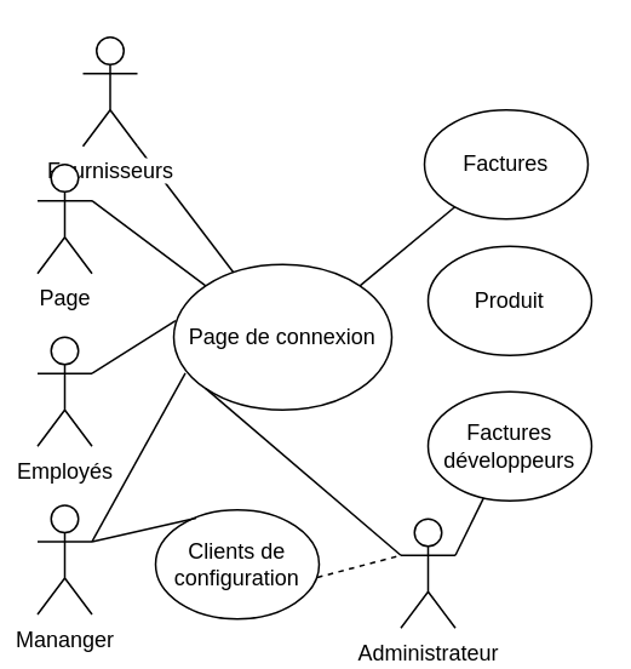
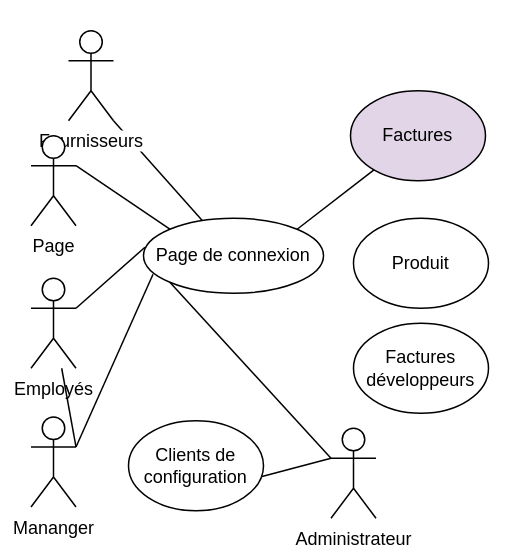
- <mxCell id="16" value="Factures" style="ellipse;whiteSpace=wrap;html=1;" vertex="1" parent="1"><mxGeometry x="233" y="60" width="90" height="60" as="geometry" /></mxCell>
+ <mxCell id="16" value="Factures" style="ellipse;whiteSpace=wrap;html=1;fillColor=#e1d5e7;" vertex="1" parent="1"><mxGeometry x="233" y="60" width="90" height="60" as="geometry" /></mxCell>
- <mxCell id="15" value="Produit" style="ellipse;whiteSpace=wrap;html=1;" vertex="1" parent="1"><mxGeometry x="235" y="135" width="90" height="60" as="geometry" /></mxCell>
+ <mxCell id="15" value="Produit" style="ellipse;whiteSpace=wrap;html=1;" vertex="1" parent="1"><mxGeometry x="235" y="145" width="90" height="60" as="geometry" /></mxCell>
- <mxCell id="2" value="Page de connexion" style="ellipse;whiteSpace=wrap;html=1;" vertex="1" parent="1"><mxGeometry x="95" y="145" width="120" height="80" as="geometry" /></mxCell>
+ <mxCell id="2" value="Page de connexion" style="ellipse;whiteSpace=wrap;html=1;" vertex="1" parent="1"><mxGeometry x="95" y="145" width="120" height="50" as="geometry" /></mxCell>
- <mxCell id="20" value="" style="endArrow=none;html=1;exitX=1;exitY=0.333;exitDx=0;exitDy=0;exitPerimeter=0;" edge="1" parent="1" source="12" target="19"><mxGeometry width="50" height="50" relative="1" as="geometry"><mxPoint x="5" y="550" as="sourcePoint" /><mxPoint x="55" y="500" as="targetPoint" /></mxGeometry></mxCell>
- <mxCell id="18" value="" style="endArrow=none;html=1;entryX=0.248;entryY=0.075;entryDx=0;entryDy=0;entryPerimeter=0;exitX=1;exitY=0.333;exitDx=0;exitDy=0;exitPerimeter=0;" edge="1" parent="1" source="10" target="13"><mxGeometry width="50" height="50" relative="1" as="geometry"><mxPoint x="55" y="300" as="sourcePoint" /><mxPoint x="45" y="480" as="targetPoint" /></mxGeometry></mxCell>
+ <mxCell id="18" value="" style="endArrow=none;html=1;exitX=1;exitY=0.333;exitDx=0;exitDy=0;exitPerimeter=0;" edge="1" parent="1" source="10" target="11"><mxGeometry width="50" height="50" relative="1" as="geometry"><mxPoint x="55" y="300" as="sourcePoint" /><mxPoint x="45" y="480" as="targetPoint" /></mxGeometry></mxCell>
- <mxCell id="14" value="" style="endArrow=none;html=1;entryX=0;entryY=0.333;entryDx=0;entryDy=0;entryPerimeter=0;exitX=0.989;exitY=0.619;exitDx=0;exitDy=0;exitPerimeter=0;dashed=1;" edge="1" parent="1" source="13" target="12"><mxGeometry width="50" height="50" relative="1" as="geometry"><mxPoint x="-5" y="540" as="sourcePoint" /><mxPoint x="45" y="490" as="targetPoint" /></mxGeometry></mxCell>
+ <mxCell id="14" value="" style="endArrow=none;html=1;entryX=0;entryY=0.333;entryDx=0;entryDy=0;entryPerimeter=0;exitX=0.989;exitY=0.619;exitDx=0;exitDy=0;exitPerimeter=0;" edge="1" parent="1" source="13" target="12"><mxGeometry width="50" height="50" relative="1" as="geometry"><mxPoint x="-5" y="540" as="sourcePoint" /><mxPoint x="45" y="490" as="targetPoint" /></mxGeometry></mxCell>
